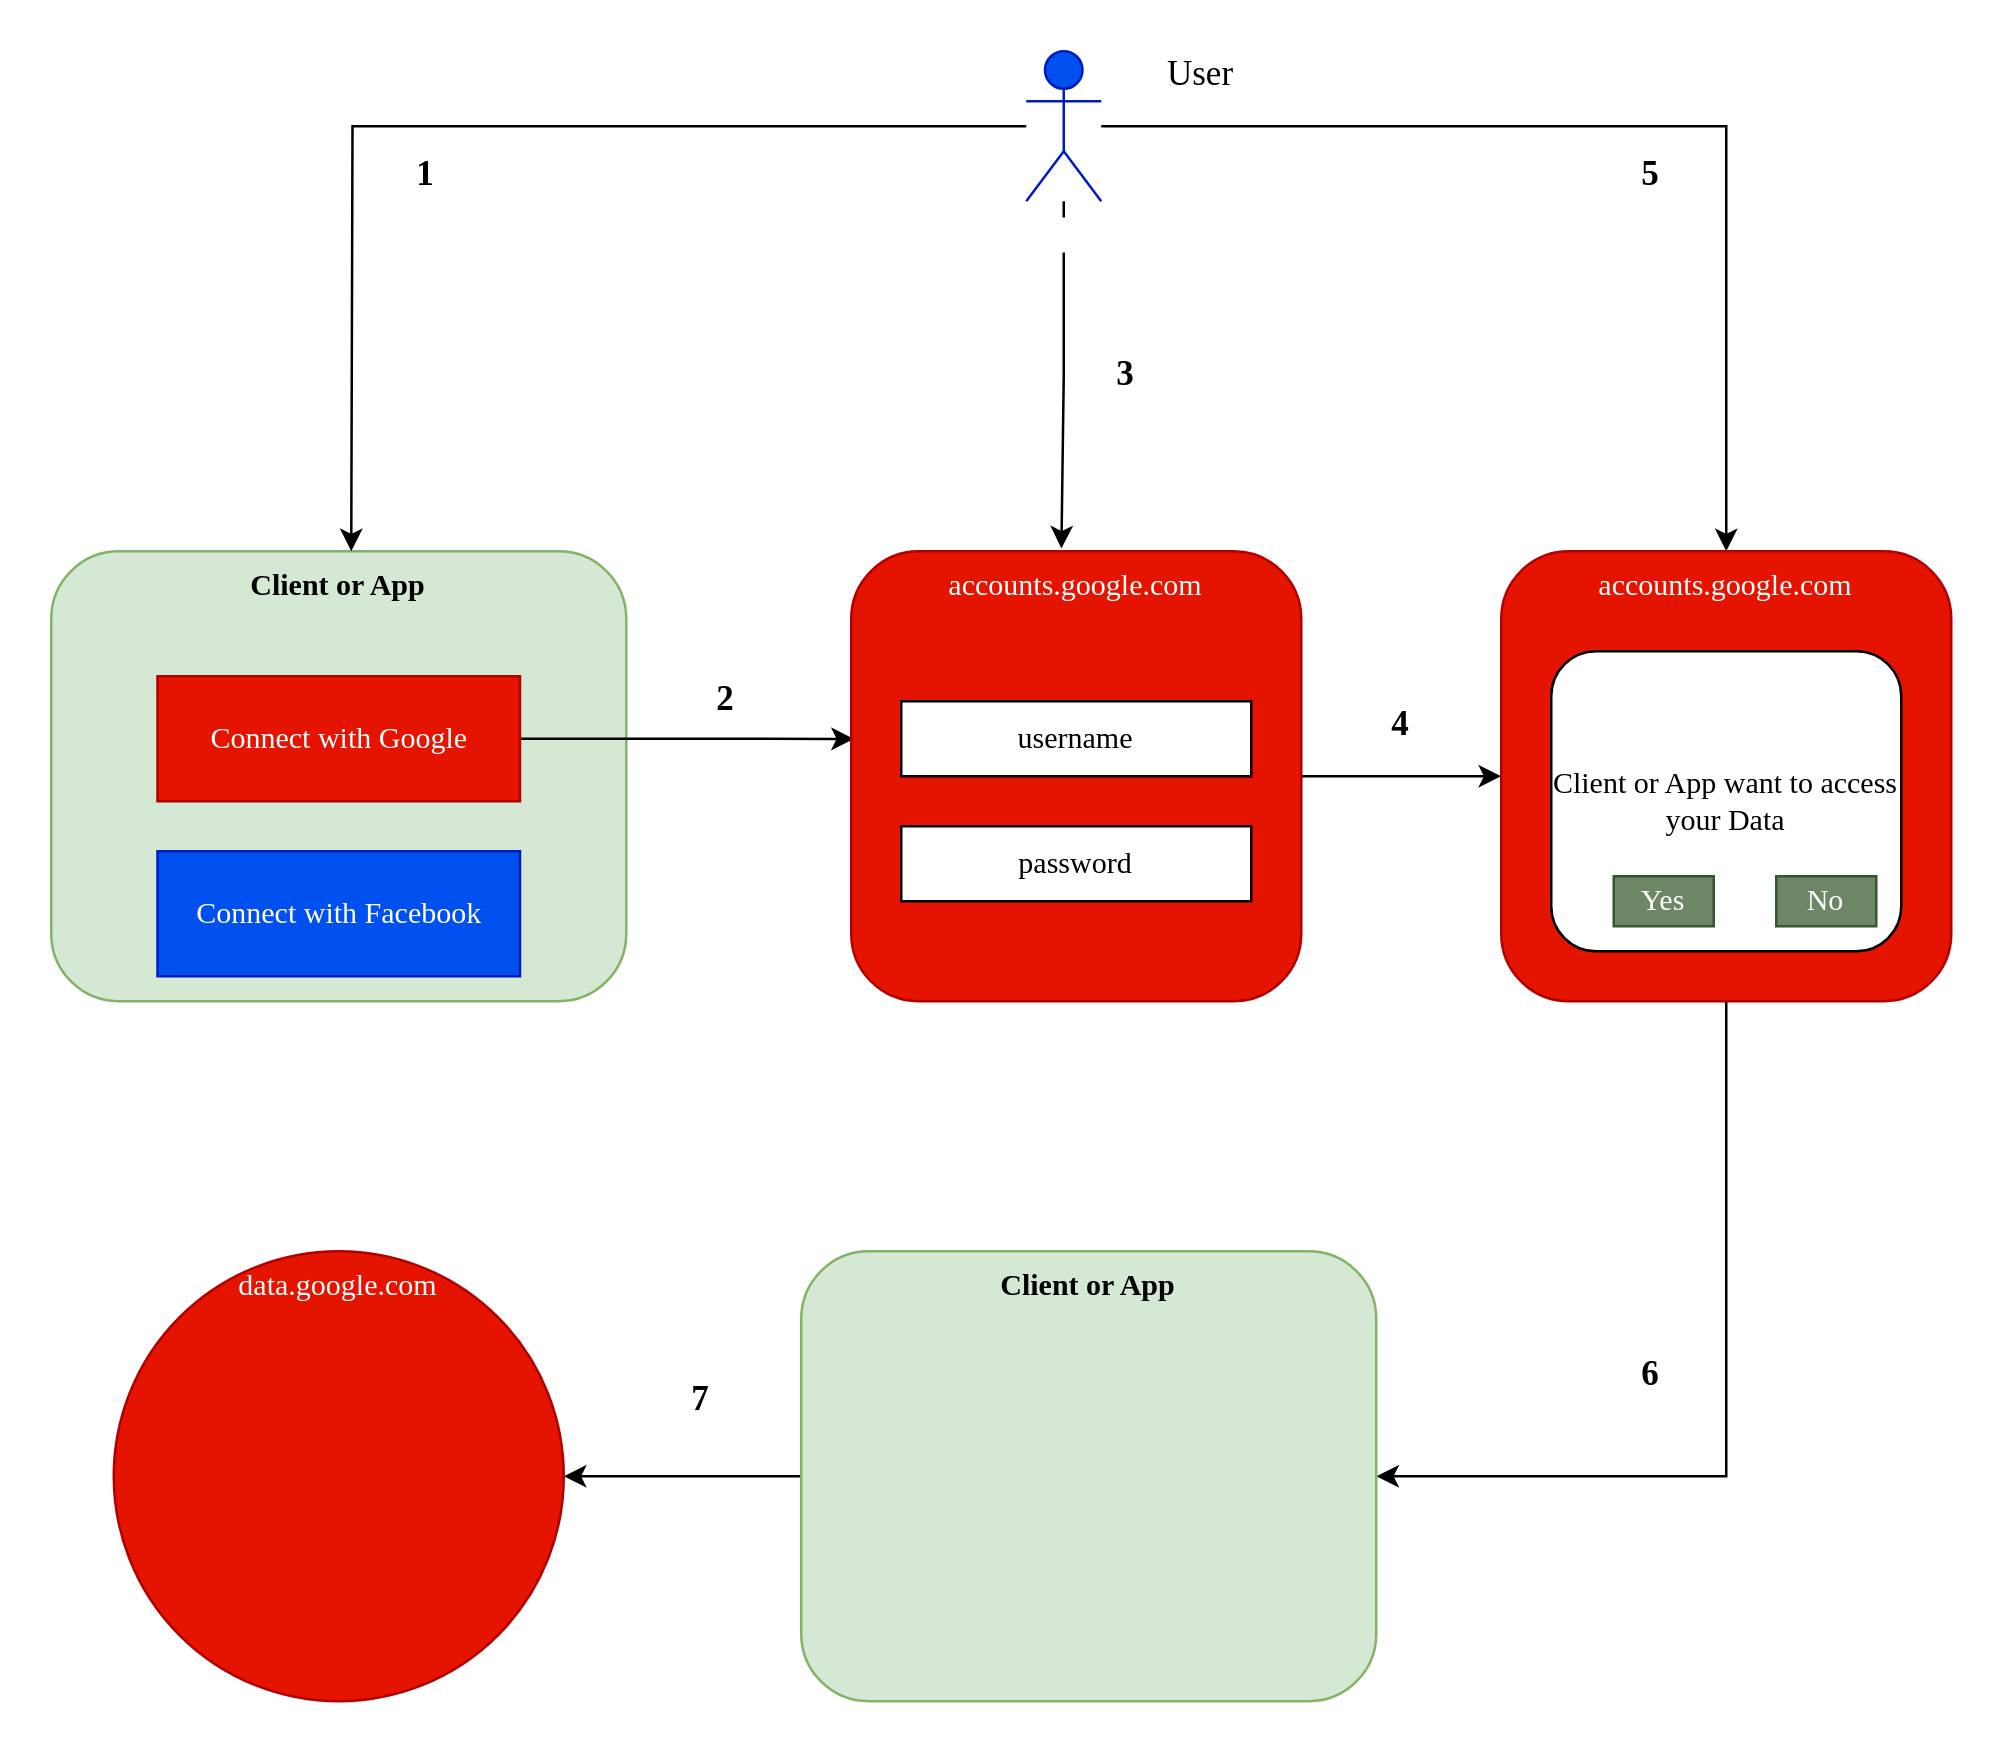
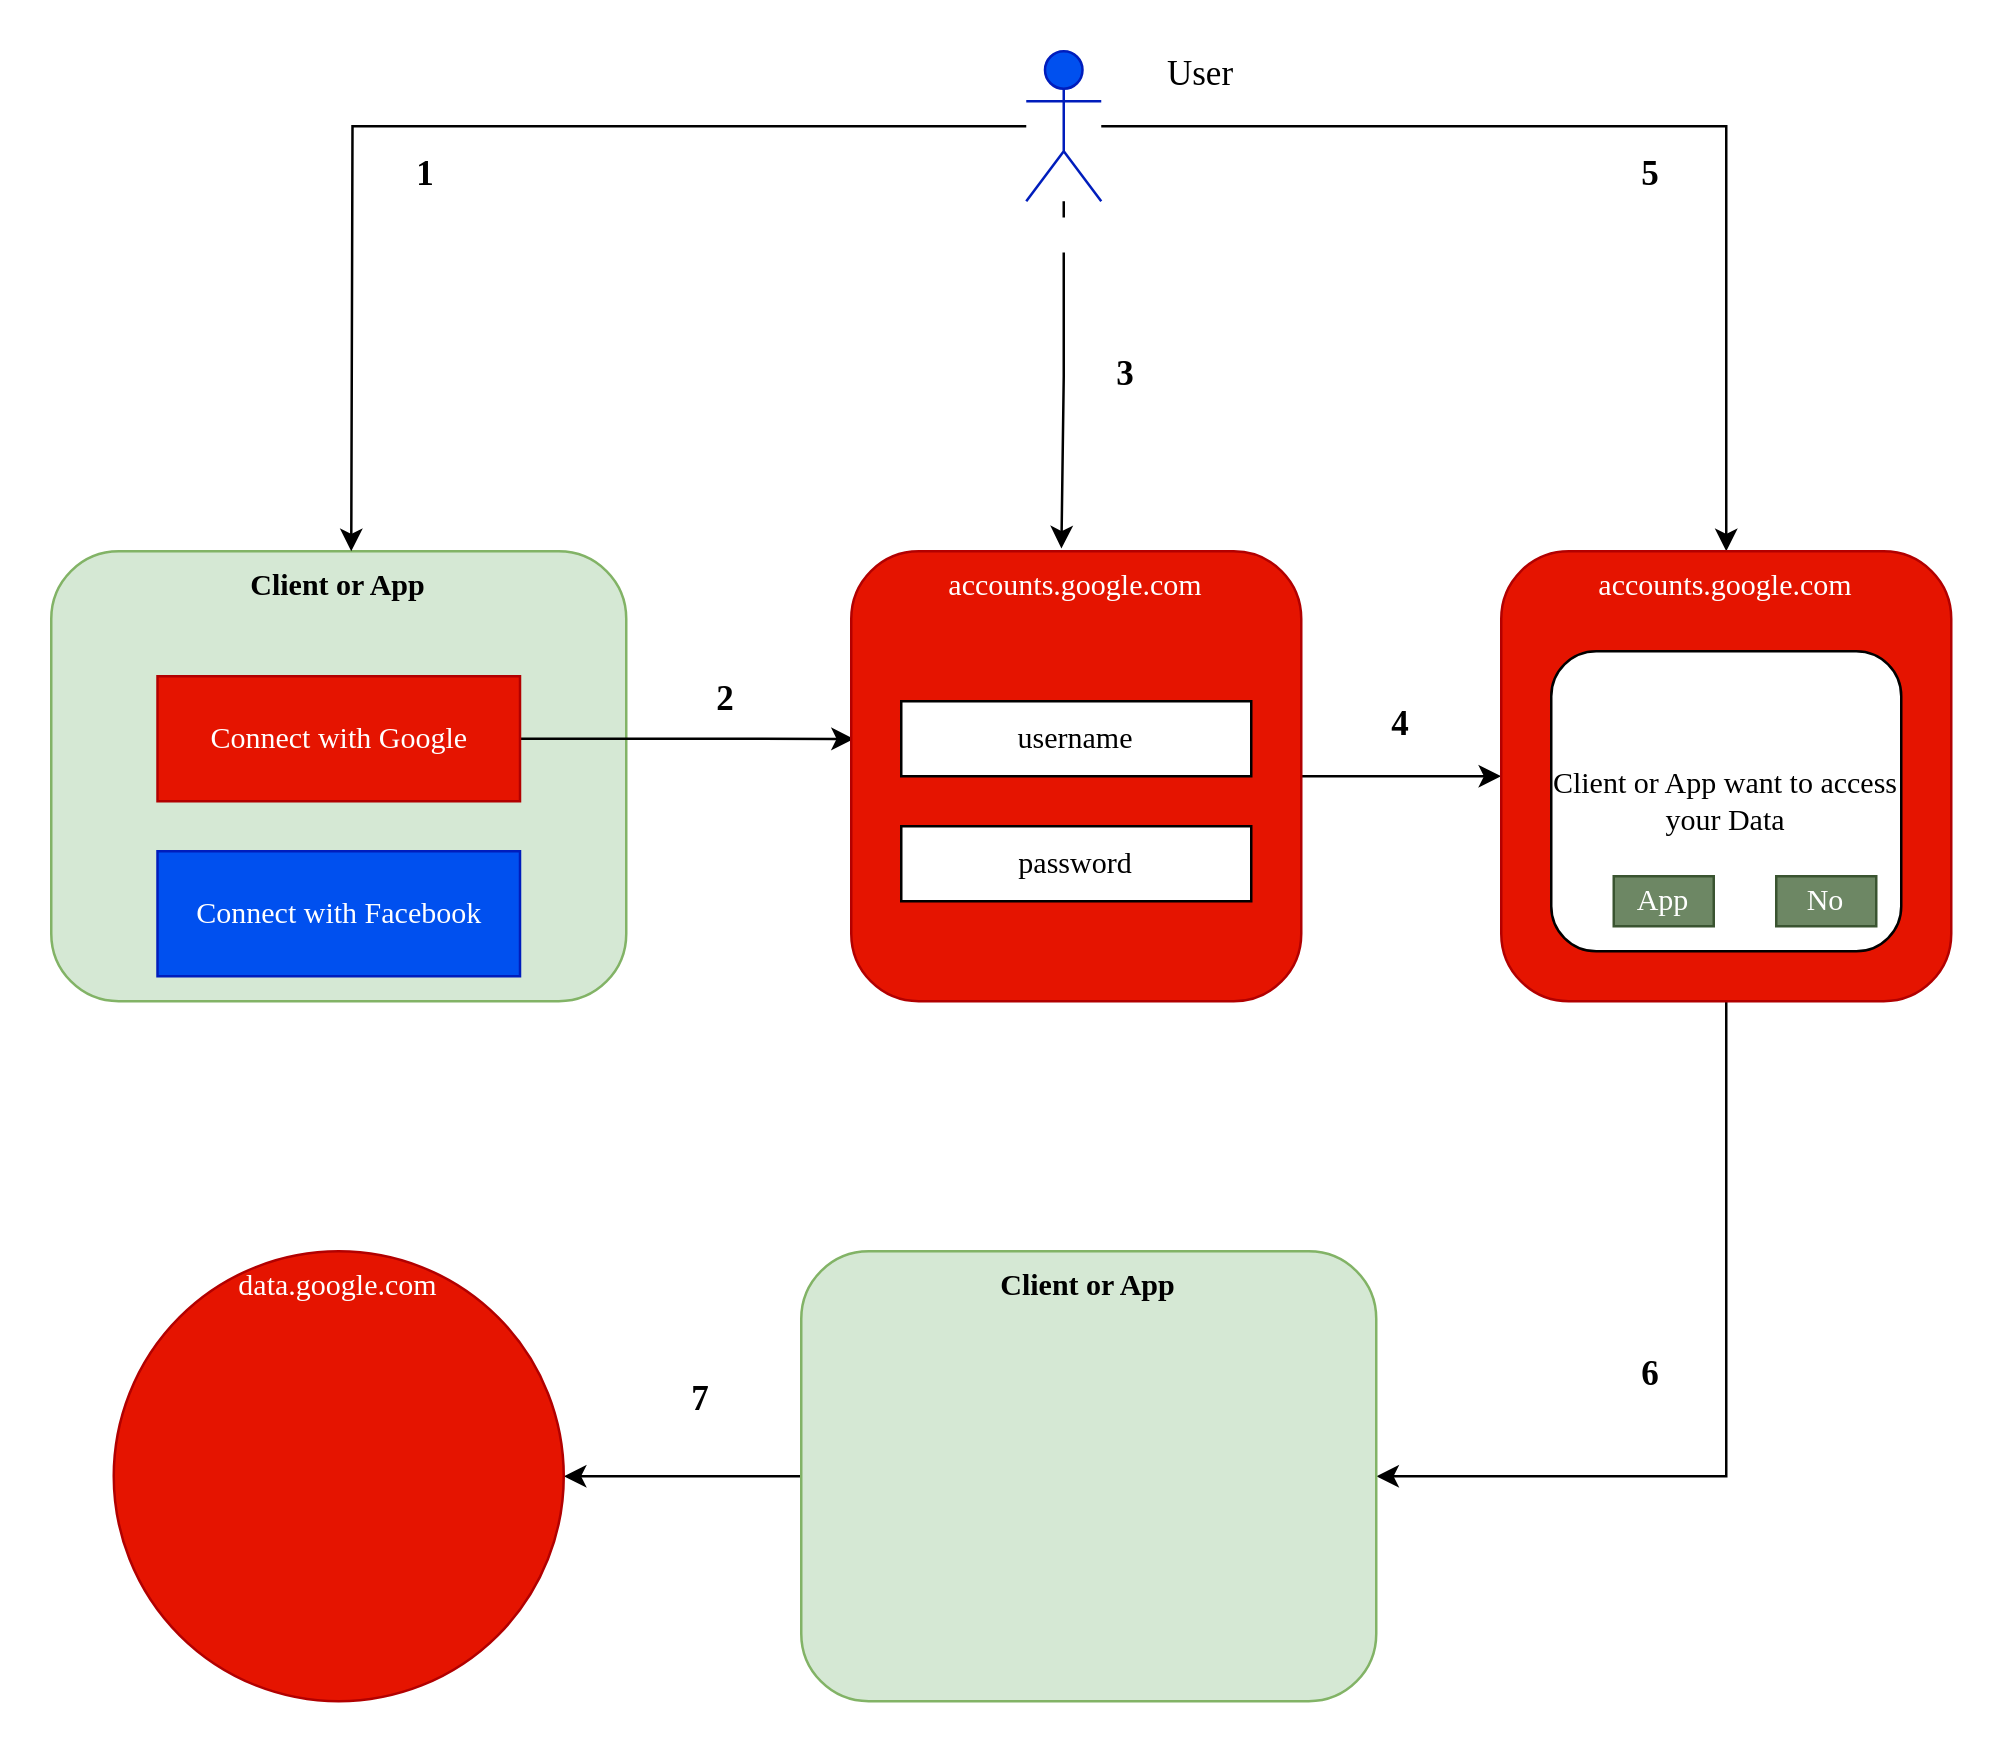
- <mxCell id="17" value="Yes" style="text;html=1;strokeColor=#3A5431;fillColor=#6d8764;align=center;verticalAlign=middle;whiteSpace=wrap;rounded=0;fontFamily=Comic Sans MS;fontColor=#ffffff;" vertex="1" parent="1"><mxGeometry x="645" y="350" width="40" height="20" as="geometry" /></mxCell>
+ <mxCell id="17" value="App" style="text;html=1;strokeColor=#3A5431;fillColor=#6d8764;align=center;verticalAlign=middle;whiteSpace=wrap;rounded=0;fontFamily=Comic Sans MS;fontColor=#ffffff;" vertex="1" parent="1"><mxGeometry x="645" y="350" width="40" height="20" as="geometry" /></mxCell>
